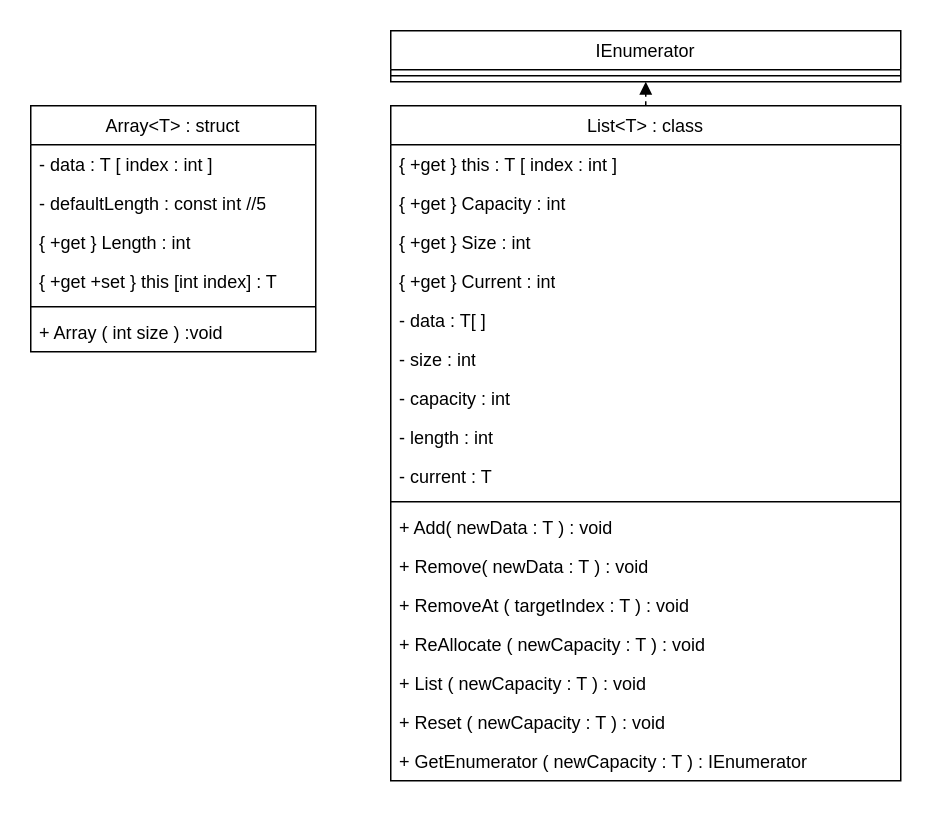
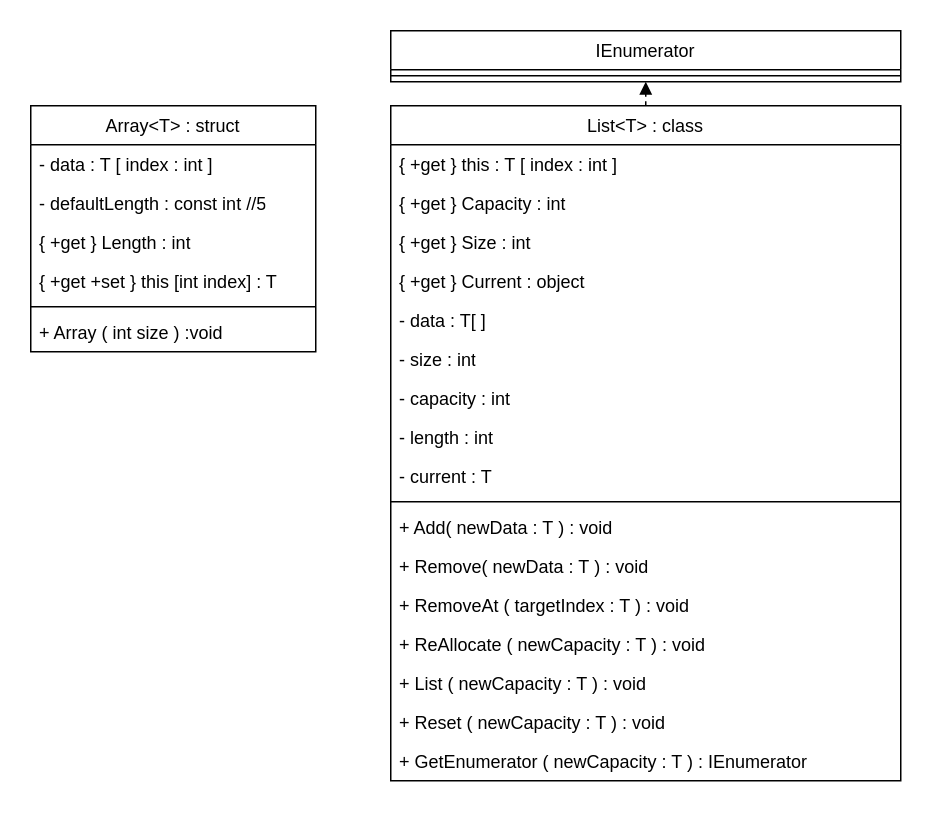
- <mxCell id="13" value="{ +get } Current : int" style="text;strokeColor=none;fillColor=none;align=left;verticalAlign=top;spacingLeft=4;spacingRight=4;overflow=hidden;rotatable=0;points=[[0,0.5],[1,0.5]];portConstraint=eastwest;whiteSpace=wrap;html=1;" vertex="1" parent="9"><mxGeometry y="104" width="340" height="26" as="geometry" /></mxCell>
+ <mxCell id="13" value="{ +get } Current : object" style="text;strokeColor=none;fillColor=none;align=left;verticalAlign=top;spacingLeft=4;spacingRight=4;overflow=hidden;rotatable=0;points=[[0,0.5],[1,0.5]];portConstraint=eastwest;whiteSpace=wrap;html=1;" vertex="1" parent="9"><mxGeometry y="104" width="340" height="26" as="geometry" /></mxCell>
